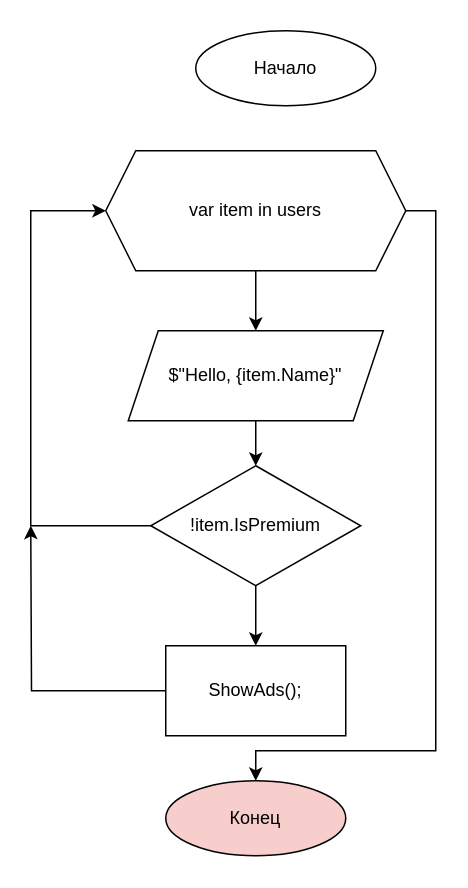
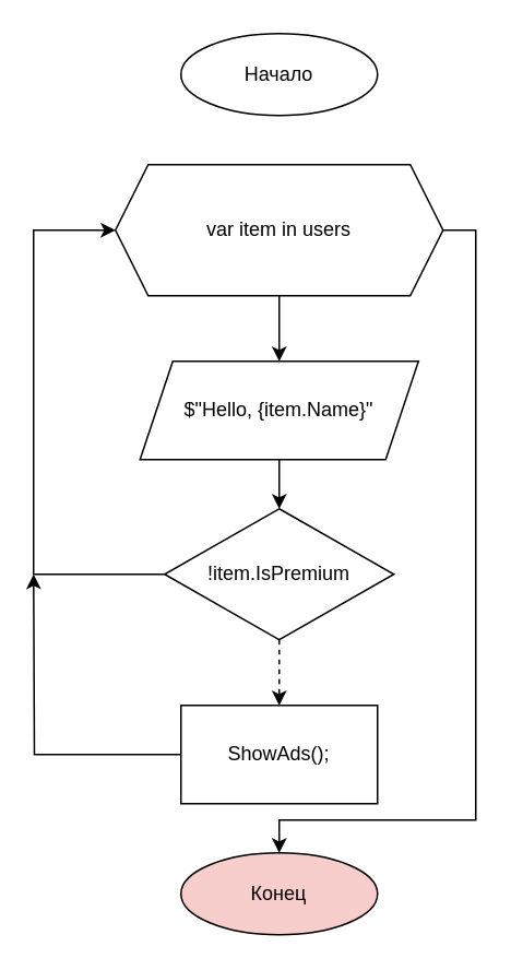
- <mxCell id="2" value="Начало" style="ellipse;whiteSpace=wrap;html=1;" vertex="1" parent="1"><mxGeometry x="130" y="20" width="120" height="50" as="geometry" /></mxCell>
+ <mxCell id="2" value="Начало" style="ellipse;whiteSpace=wrap;html=1;" vertex="1" parent="1"><mxGeometry x="110" y="20" width="120" height="50" as="geometry" /></mxCell>
- <mxCell id="8" value="" style="edgeStyle=orthogonalEdgeStyle;rounded=0;orthogonalLoop=1;jettySize=auto;html=1;" edge="1" parent="1" source="10" target="12"><mxGeometry relative="1" as="geometry" /></mxCell>
+ <mxCell id="8" value="" style="edgeStyle=orthogonalEdgeStyle;rounded=0;orthogonalLoop=1;jettySize=auto;html=1;dashed=1;" edge="1" parent="1" source="10" target="12"><mxGeometry relative="1" as="geometry" /></mxCell>
